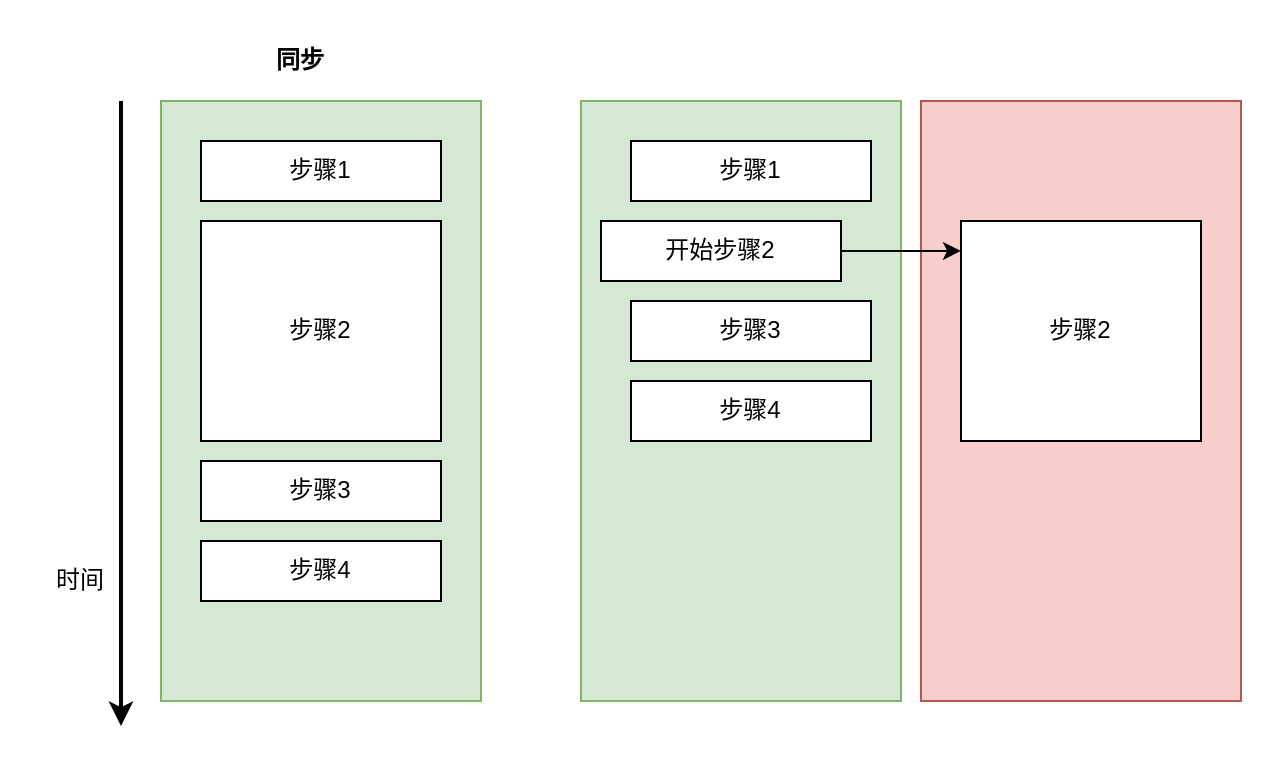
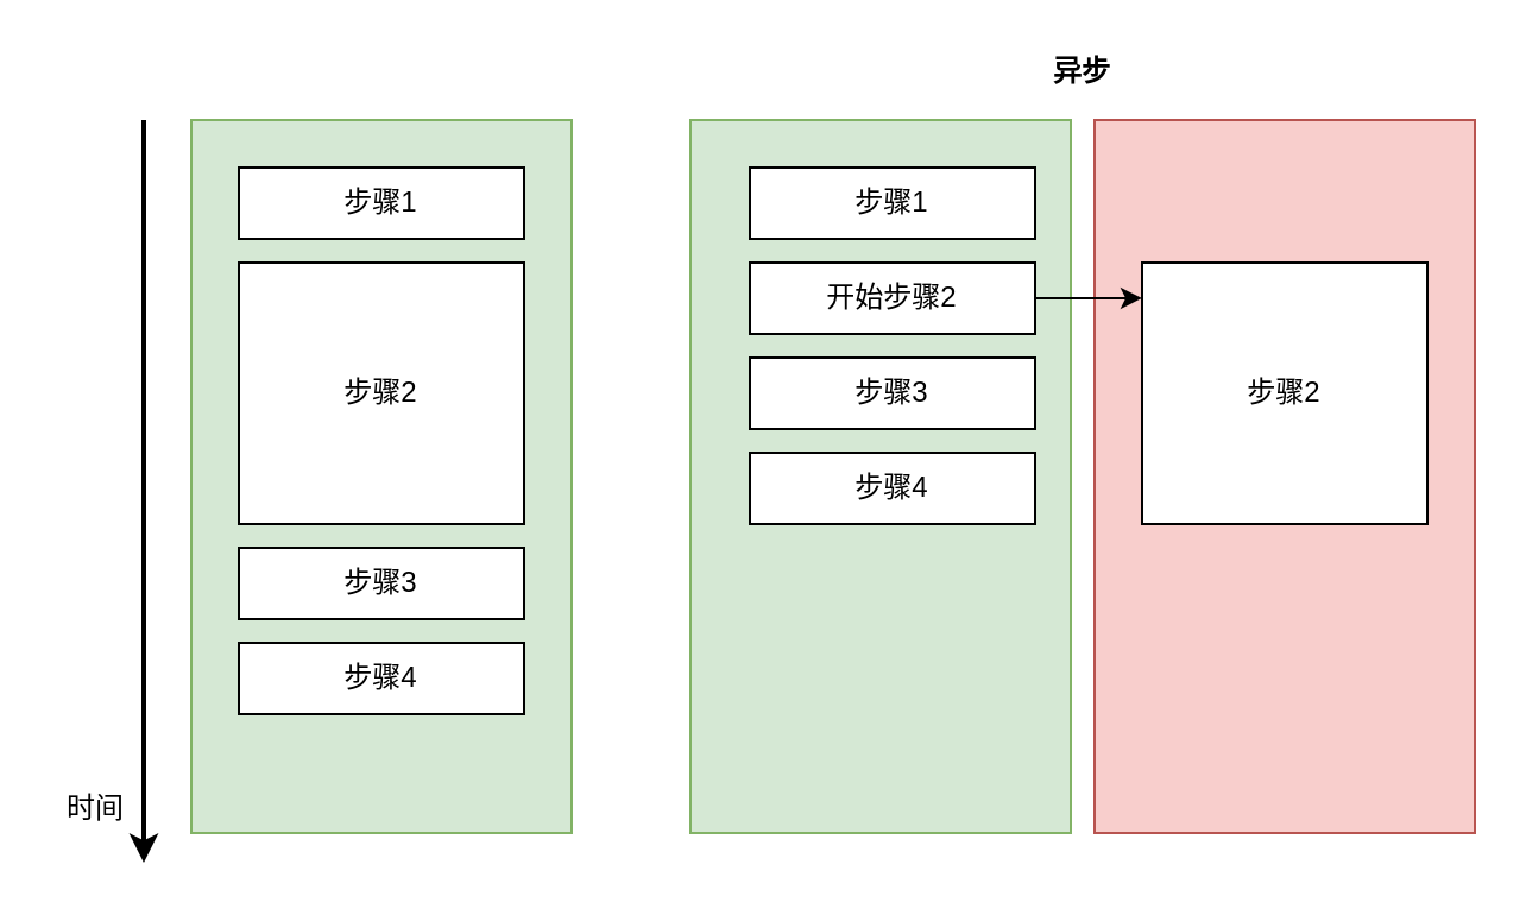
- <mxCell id="18" value="&lt;b&gt;同步&lt;/b&gt;" style="text;html=1;strokeColor=none;fillColor=none;align=center;verticalAlign=middle;whiteSpace=wrap;rounded=0;" vertex="1" parent="1"><mxGeometry x="130" y="20" width="40" height="20" as="geometry" /></mxCell>
+ <mxCell id="17" value="&lt;b&gt;异步&lt;/b&gt;" style="text;html=1;strokeColor=none;fillColor=none;align=center;verticalAlign=middle;whiteSpace=wrap;rounded=0;" vertex="1" parent="1"><mxGeometry x="435" y="20" width="40" height="20" as="geometry" /></mxCell>
- <mxCell id="14" value="开始步骤2" style="rounded=0;whiteSpace=wrap;html=1;" vertex="1" parent="1"><mxGeometry x="300" y="110" width="120" height="30" as="geometry" /></mxCell>
+ <mxCell id="14" value="开始步骤2" style="rounded=0;whiteSpace=wrap;html=1;" vertex="1" parent="1"><mxGeometry x="315" y="110" width="120" height="30" as="geometry" /></mxCell>
- <mxCell id="16" value="时间" style="text;html=1;strokeColor=none;fillColor=none;align=center;verticalAlign=middle;whiteSpace=wrap;rounded=0;" vertex="1" parent="1"><mxGeometry x="20" y="280" width="40" height="20" as="geometry" /></mxCell>
+ <mxCell id="16" value="时间" style="text;html=1;strokeColor=none;fillColor=none;align=center;verticalAlign=middle;whiteSpace=wrap;rounded=0;" vertex="1" parent="1"><mxGeometry x="20" y="330" width="40" height="20" as="geometry" /></mxCell>
